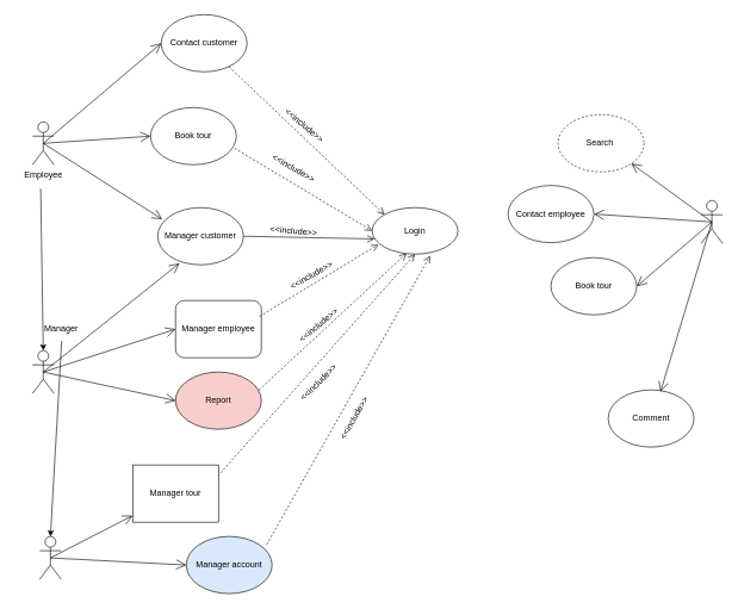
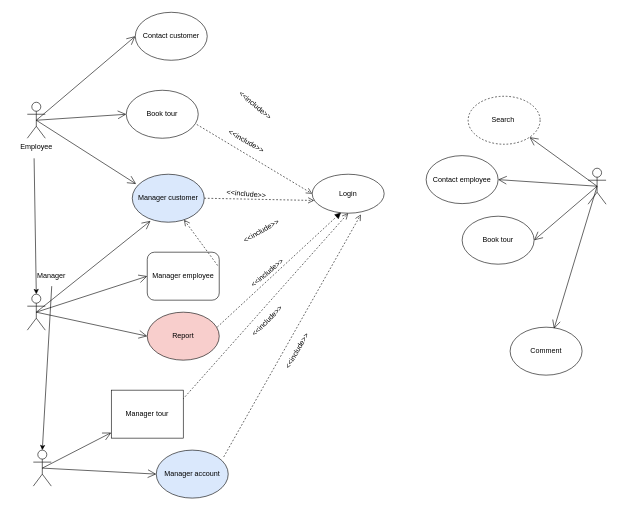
- <mxCell id="15" value="return" style="html=1;verticalAlign=bottom;endArrow=open;dashed=1;endSize=8;curved=0;rounded=0;fontColor=none;noLabel=1;entryX=0;entryY=0;entryDx=0;entryDy=0;" parent="1" source="2" target="7" edge="1"><mxGeometry relative="1" as="geometry"><mxPoint x="610" y="150" as="sourcePoint" /><mxPoint x="530" y="150" as="targetPoint" /></mxGeometry></mxCell>
- <mxCell id="37" value="Manager customer" style="ellipse;whiteSpace=wrap;html=1;" parent="1" vertex="1"><mxGeometry x="220" y="290" width="120" height="80" as="geometry" /></mxCell>
+ <mxCell id="37" value="Manager customer" style="ellipse;whiteSpace=wrap;html=1;fillColor=#dae8fc;" parent="1" vertex="1"><mxGeometry x="220" y="290" width="120" height="80" as="geometry" /></mxCell>
- <mxCell id="34" value="return" style="html=1;verticalAlign=bottom;endArrow=open;dashed=0;endSize=8;curved=0;rounded=0;fontColor=none;noLabel=1;exitX=1;exitY=0.5;exitDx=0;exitDy=0;entryX=0.027;entryY=0.673;entryDx=0;entryDy=0;entryPerimeter=0;" parent="1" source="37" target="7" edge="1"><mxGeometry relative="1" as="geometry"><mxPoint x="341.6" y="64.64" as="sourcePoint" /><mxPoint x="600" y="220" as="targetPoint" /></mxGeometry></mxCell>
+ <mxCell id="34" value="return" style="html=1;verticalAlign=bottom;endArrow=open;dashed=1;endSize=8;curved=0;rounded=0;fontColor=none;noLabel=1;exitX=1;exitY=0.5;exitDx=0;exitDy=0;entryX=0.027;entryY=0.673;entryDx=0;entryDy=0;entryPerimeter=0;" parent="1" source="37" target="7" edge="1"><mxGeometry relative="1" as="geometry"><mxPoint x="341.6" y="64.64" as="sourcePoint" /><mxPoint x="600" y="220" as="targetPoint" /></mxGeometry></mxCell>
- <mxCell id="18" value="return" style="html=1;verticalAlign=bottom;endArrow=open;dashed=1;endSize=8;curved=0;rounded=0;fontColor=none;noLabel=1;entryX=0.4;entryY=0.983;entryDx=0;entryDy=0;exitX=0.973;exitY=0.31;exitDx=0;exitDy=0;exitPerimeter=0;entryPerimeter=0;" parent="1" source="10" target="7" edge="1"><mxGeometry relative="1" as="geometry"><mxPoint x="390" y="540" as="sourcePoint" /><mxPoint x="560" y="373" as="targetPoint" /></mxGeometry></mxCell>
+ <mxCell id="18" value="return" style="html=1;verticalAlign=bottom;endArrow=block;dashed=1;endSize=8;curved=0;rounded=0;fontColor=none;noLabel=1;entryX=0.4;entryY=0.983;entryDx=0;entryDy=0;exitX=0.973;exitY=0.31;exitDx=0;exitDy=0;exitPerimeter=0;entryPerimeter=0;" parent="1" source="10" target="7" edge="1"><mxGeometry relative="1" as="geometry"><mxPoint x="390" y="540" as="sourcePoint" /><mxPoint x="560" y="373" as="targetPoint" /></mxGeometry></mxCell>
- <mxCell id="17" value="return" style="html=1;verticalAlign=bottom;endArrow=open;dashed=1;endSize=8;curved=0;rounded=0;fontColor=none;noLabel=1;entryX=0.073;entryY=0.793;entryDx=0;entryDy=0;exitX=0.978;exitY=0.278;exitDx=0;exitDy=0;entryPerimeter=0;exitPerimeter=0;" parent="1" source="9" target="7" edge="1"><mxGeometry relative="1" as="geometry"><mxPoint x="348" y="297" as="sourcePoint" /><mxPoint x="530" y="340" as="targetPoint" /></mxGeometry></mxCell>
+ <mxCell id="17" value="return" style="html=1;verticalAlign=bottom;endArrow=open;dashed=1;endSize=8;curved=0;rounded=0;fontColor=none;noLabel=1;exitX=0.978;exitY=0.278;exitDx=0;exitDy=0;exitPerimeter=0;" parent="1" source="9" target="37" edge="1"><mxGeometry relative="1" as="geometry"><mxPoint x="348" y="297" as="sourcePoint" /><mxPoint x="530" y="340" as="targetPoint" /></mxGeometry></mxCell>
